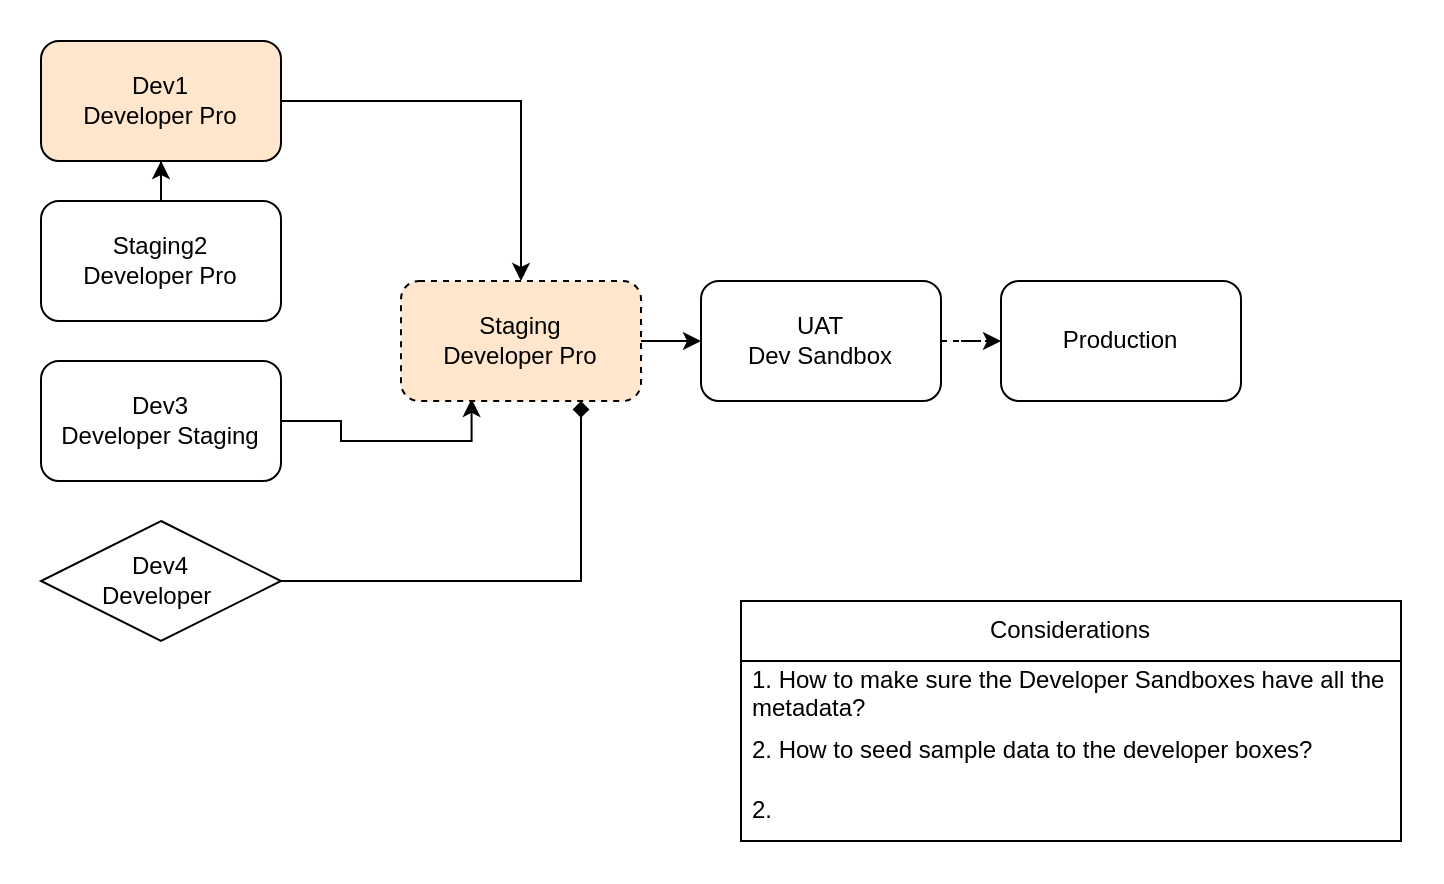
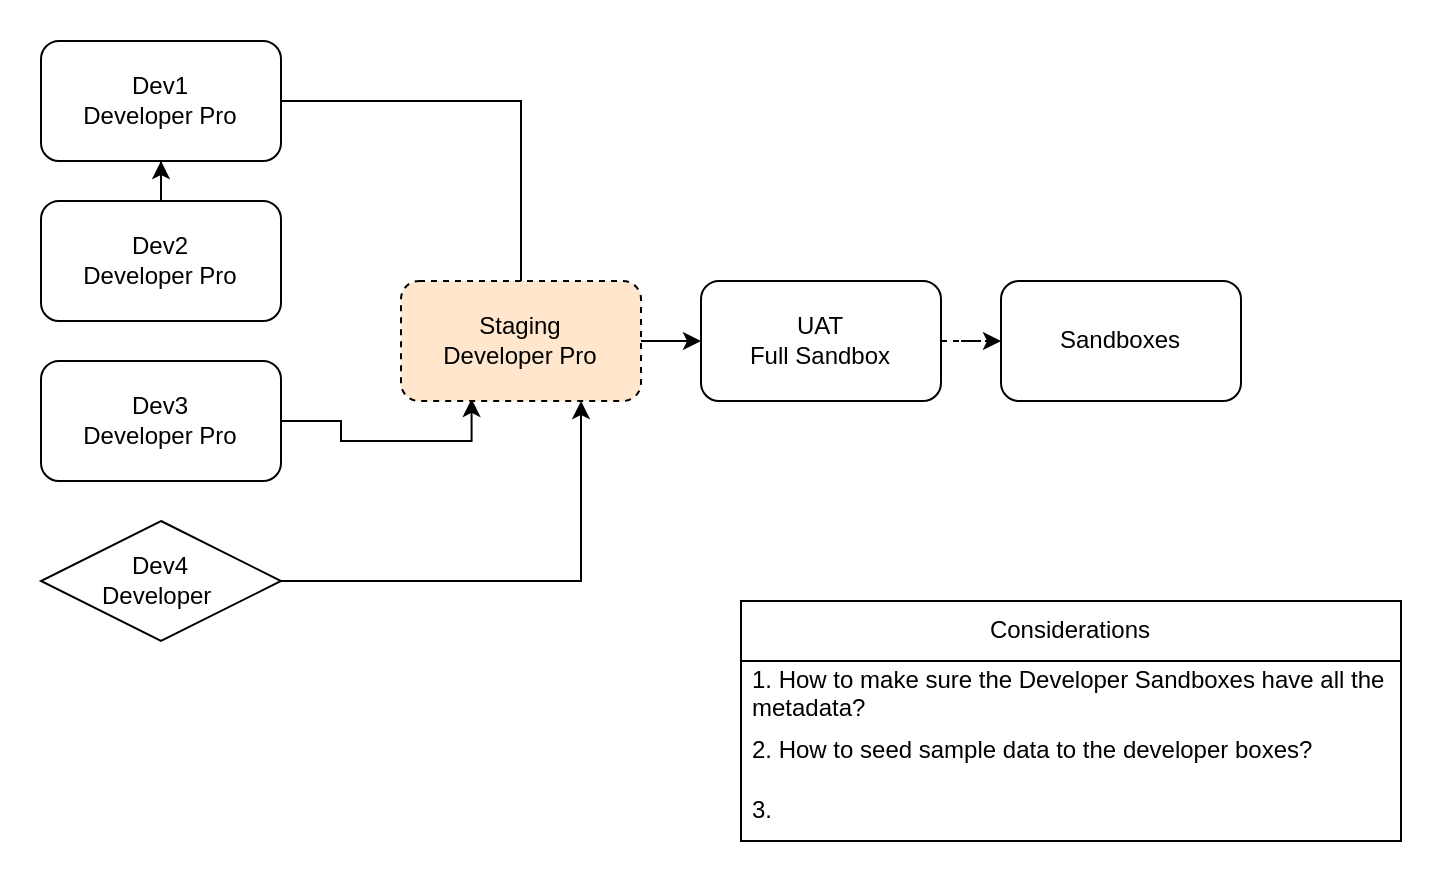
- <mxCell id="10" value="Dev1&lt;br&gt;Developer Pro" style="rounded=1;whiteSpace=wrap;html=1;fillColor=#ffe6cc;" vertex="1" parent="1"><mxGeometry x="20" y="20" width="120" height="60" as="geometry" /></mxCell>
+ <mxCell id="10" value="Dev1&lt;br&gt;Developer Pro" style="rounded=1;whiteSpace=wrap;html=1;" vertex="1" parent="1"><mxGeometry x="20" y="20" width="120" height="60" as="geometry" /></mxCell>
- <mxCell id="8" value="Staging2&lt;br&gt;Developer Pro" style="rounded=1;whiteSpace=wrap;html=1;" vertex="1" parent="1"><mxGeometry x="20" y="100" width="120" height="60" as="geometry" /></mxCell>
+ <mxCell id="8" value="Dev2&lt;br&gt;Developer Pro" style="rounded=1;whiteSpace=wrap;html=1;" vertex="1" parent="1"><mxGeometry x="20" y="100" width="120" height="60" as="geometry" /></mxCell>
- <mxCell id="9" style="edgeStyle=orthogonalEdgeStyle;rounded=0;orthogonalLoop=1;jettySize=auto;html=1;" edge="1" parent="1" source="10" target="12"><mxGeometry relative="1" as="geometry" /></mxCell>
+ <mxCell id="9" style="edgeStyle=orthogonalEdgeStyle;rounded=0;orthogonalLoop=1;jettySize=auto;html=1;endArrow=none;" edge="1" parent="1" source="10" target="12"><mxGeometry relative="1" as="geometry" /></mxCell>
- <mxCell id="4" value="UAT&lt;br&gt;Dev Sandbox" style="rounded=1;whiteSpace=wrap;html=1;" vertex="1" parent="1"><mxGeometry x="350" y="140" width="120" height="60" as="geometry" /></mxCell>
+ <mxCell id="4" value="UAT&lt;br&gt;Full Sandbox" style="rounded=1;whiteSpace=wrap;html=1;" vertex="1" parent="1"><mxGeometry x="350" y="140" width="120" height="60" as="geometry" /></mxCell>
- <mxCell id="2" value="Production" style="rounded=1;whiteSpace=wrap;html=1;" vertex="1" parent="1"><mxGeometry x="500" y="140" width="120" height="60" as="geometry" /></mxCell>
+ <mxCell id="2" value="Sandboxes" style="rounded=1;whiteSpace=wrap;html=1;" vertex="1" parent="1"><mxGeometry x="500" y="140" width="120" height="60" as="geometry" /></mxCell>
- <mxCell id="13" style="edgeStyle=orthogonalEdgeStyle;rounded=0;orthogonalLoop=1;jettySize=auto;html=1;entryX=0.75;entryY=1;entryDx=0;entryDy=0;endArrow=diamond;" edge="1" parent="1" source="14" target="12"><mxGeometry relative="1" as="geometry" /></mxCell>
+ <mxCell id="13" style="edgeStyle=orthogonalEdgeStyle;rounded=0;orthogonalLoop=1;jettySize=auto;html=1;entryX=0.75;entryY=1;entryDx=0;entryDy=0;" edge="1" parent="1" source="14" target="12"><mxGeometry relative="1" as="geometry" /></mxCell>
- <mxCell id="6" value="Dev3&lt;br&gt;Developer Staging" style="rounded=1;whiteSpace=wrap;html=1;" vertex="1" parent="1"><mxGeometry x="20" y="180" width="120" height="60" as="geometry" /></mxCell>
+ <mxCell id="6" value="Dev3&lt;br&gt;Developer Pro" style="rounded=1;whiteSpace=wrap;html=1;" vertex="1" parent="1"><mxGeometry x="20" y="180" width="120" height="60" as="geometry" /></mxCell>
- <mxCell id="18" value="2." style="text;strokeColor=none;fillColor=none;align=left;verticalAlign=middle;spacingLeft=4;spacingRight=4;overflow=hidden;points=[[0,0.5],[1,0.5]];portConstraint=eastwest;rotatable=0;whiteSpace=wrap;html=1;" vertex="1" parent="15"><mxGeometry y="90" width="330" height="30" as="geometry" /></mxCell>
+ <mxCell id="18" value="3." style="text;strokeColor=none;fillColor=none;align=left;verticalAlign=middle;spacingLeft=4;spacingRight=4;overflow=hidden;points=[[0,0.5],[1,0.5]];portConstraint=eastwest;rotatable=0;whiteSpace=wrap;html=1;" vertex="1" parent="15"><mxGeometry y="90" width="330" height="30" as="geometry" /></mxCell>
